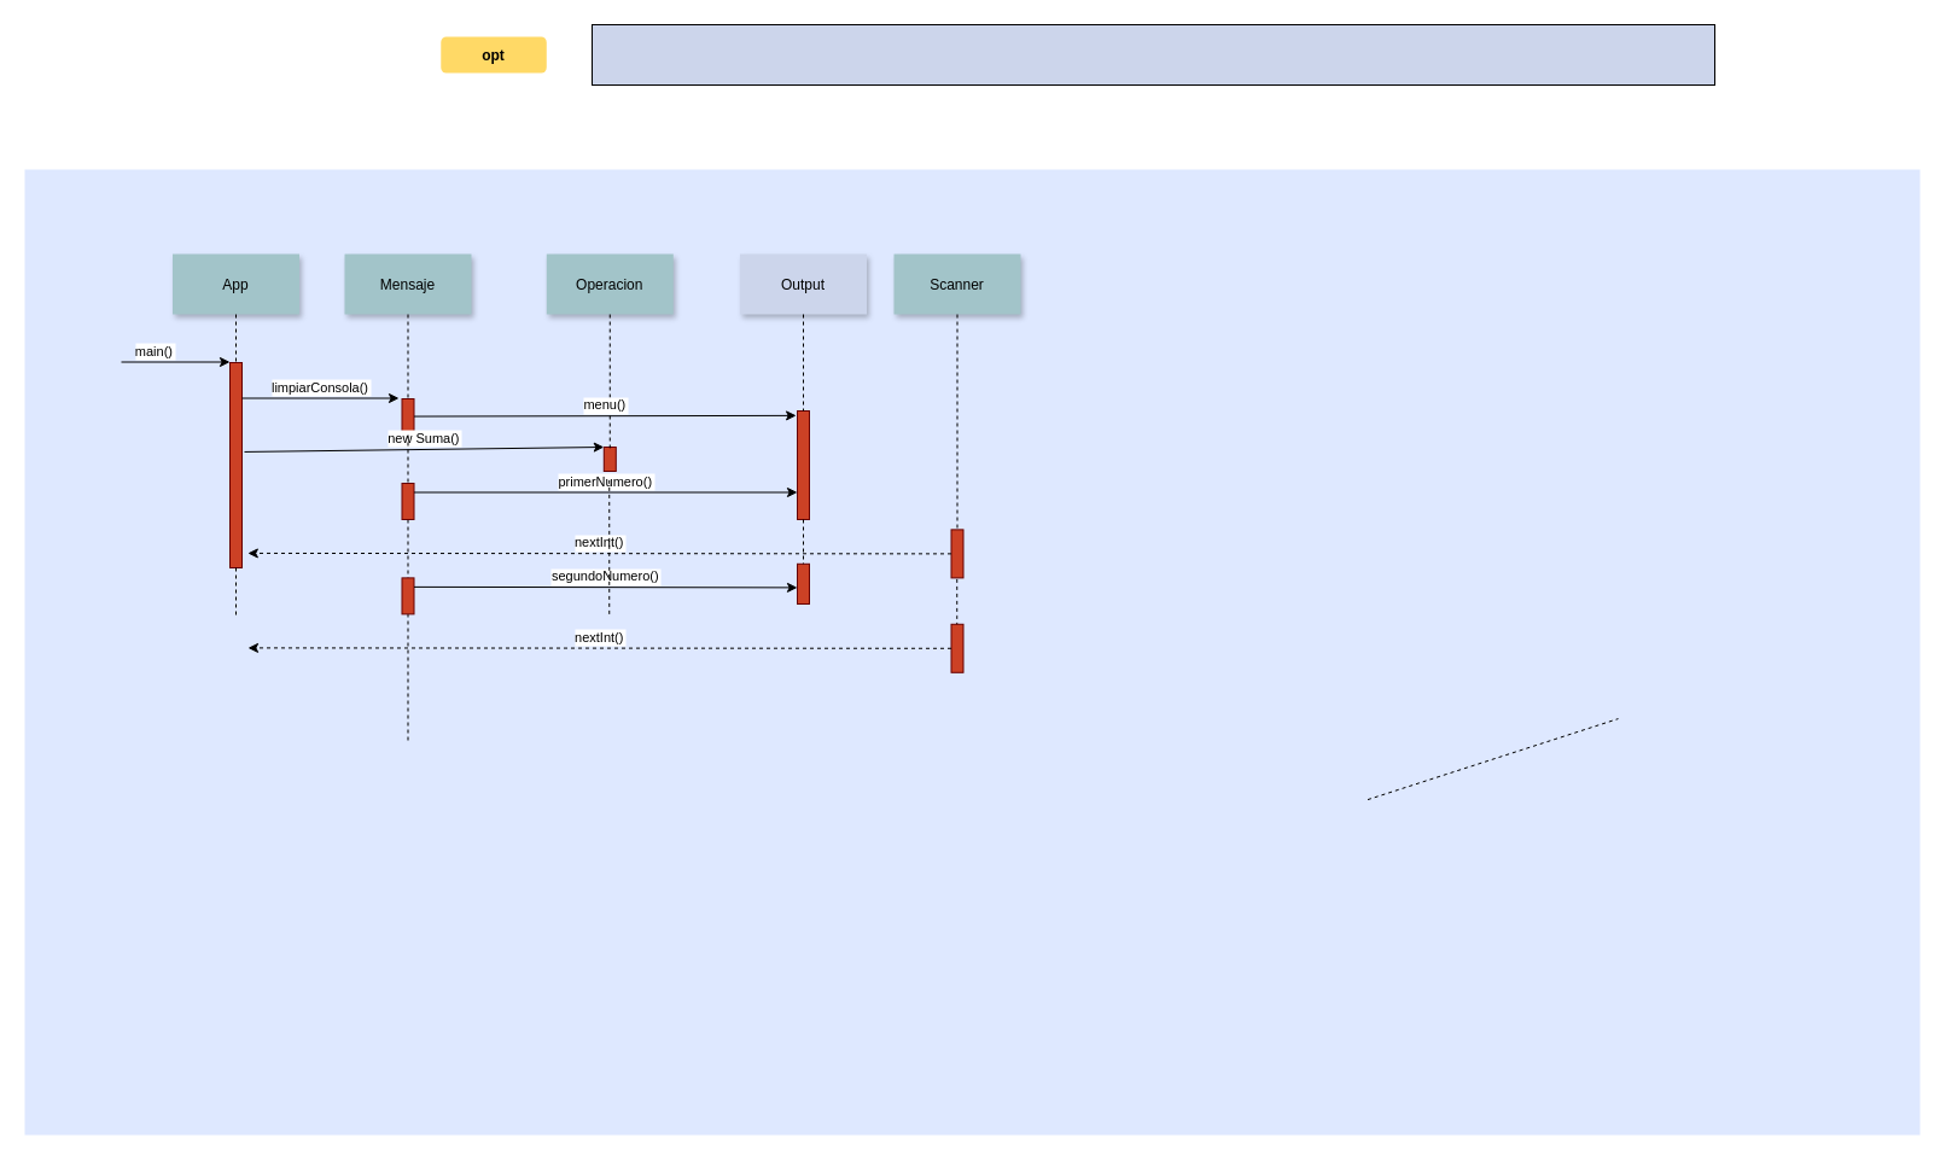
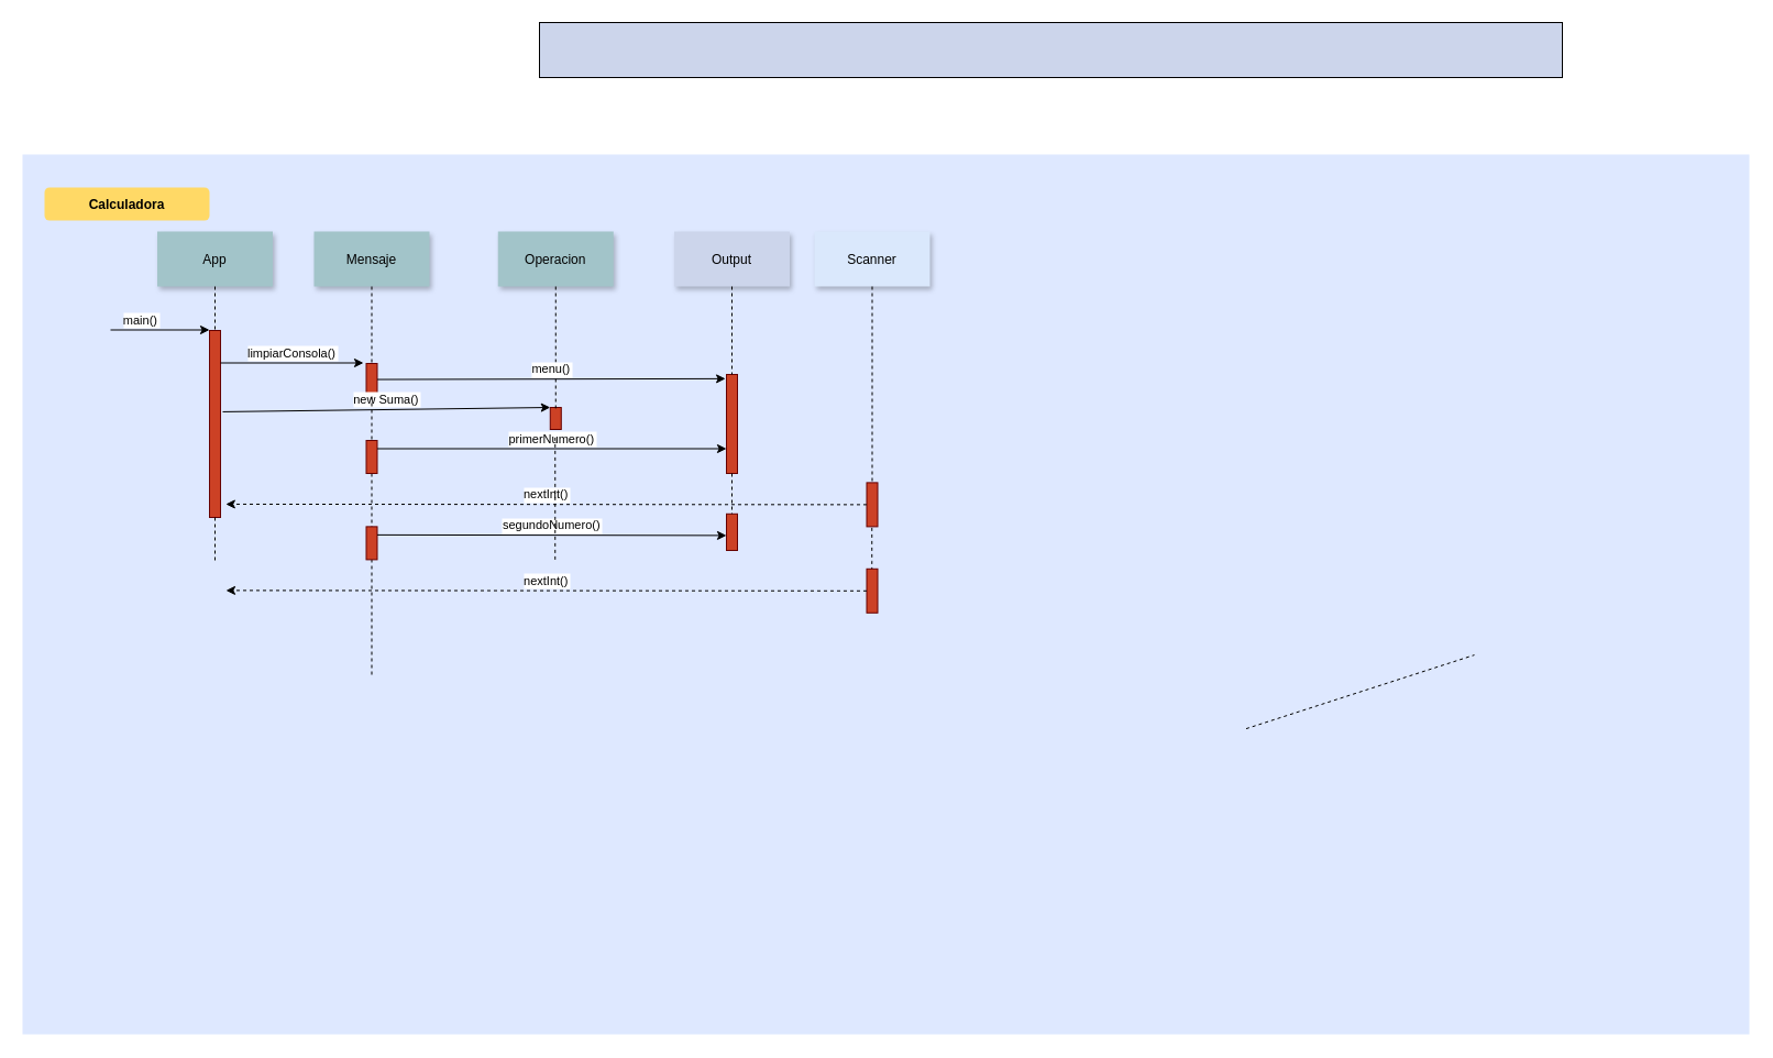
- <mxCell id="28" value="opt" style="rounded=1;fontStyle=1;fillColor=#FFD966;strokeColor=none" vertex="1" parent="1"><mxGeometry x="364.78" y="30" width="87.5" height="30" as="geometry" /></mxCell>
+ <mxCell id="23" value="Calculadora" style="rounded=1;fontStyle=1;fillColor=#FFD966;strokeColor=none" parent="1" vertex="1"><mxGeometry x="40" y="170" width="150" height="30" as="geometry" /></mxCell>
- <mxCell id="15" value="Scanner" style="shadow=1;fillColor=#A2C4C9;strokeColor=none" parent="1" vertex="1"><mxGeometry x="740" y="210" width="105" height="50" as="geometry" /></mxCell>
+ <mxCell id="15" value="Scanner" style="shadow=1;fillColor=#dae8fc;strokeColor=none;" parent="1" vertex="1"><mxGeometry x="740" y="210" width="105" height="50" as="geometry" /></mxCell>
